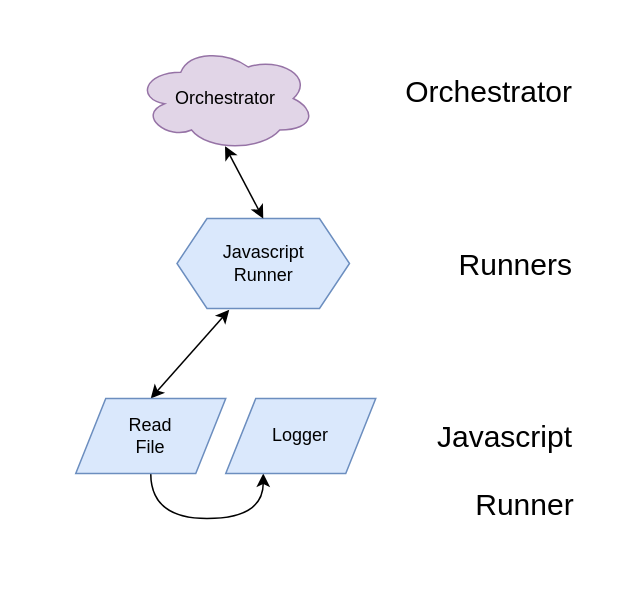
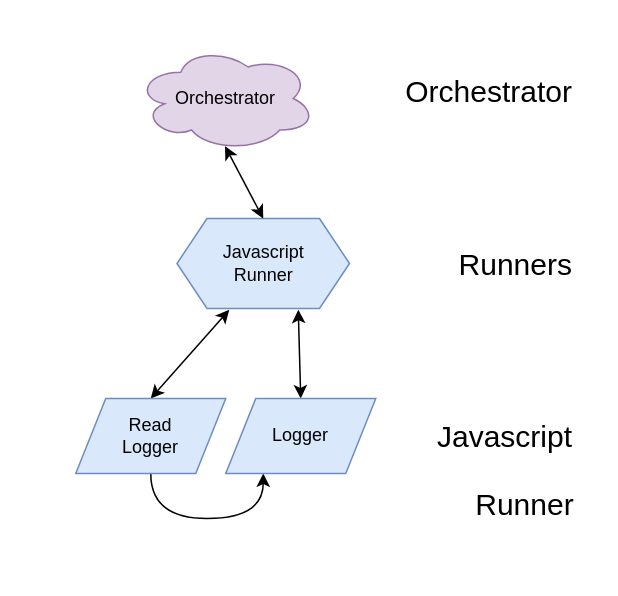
+ <mxCell id="8" style="edgeStyle=none;rounded=0;orthogonalLoop=1;jettySize=auto;html=1;exitX=0.703;exitY=1.013;exitDx=0;exitDy=0;entryX=0.5;entryY=0;entryDx=0;entryDy=0;startArrow=classic;startFill=1;exitPerimeter=0;" parent="1" source="9" target="14" edge="1"><mxGeometry relative="1" as="geometry" /></mxCell>
- <mxCell id="13" value="Read&lt;div&gt;File&lt;/div&gt;" style="shape=parallelogram;perimeter=parallelogramPerimeter;whiteSpace=wrap;html=1;fixedSize=1;fillColor=#dae8fc;strokeColor=#6c8ebf;" parent="11" vertex="1"><mxGeometry width="100" height="50" as="geometry" /></mxCell>
+ <mxCell id="13" value="Read&lt;div&gt;Logger&lt;/div&gt;" style="shape=parallelogram;perimeter=parallelogramPerimeter;whiteSpace=wrap;html=1;fixedSize=1;fillColor=#dae8fc;strokeColor=#6c8ebf;" parent="11" vertex="1"><mxGeometry width="100" height="50" as="geometry" /></mxCell>
